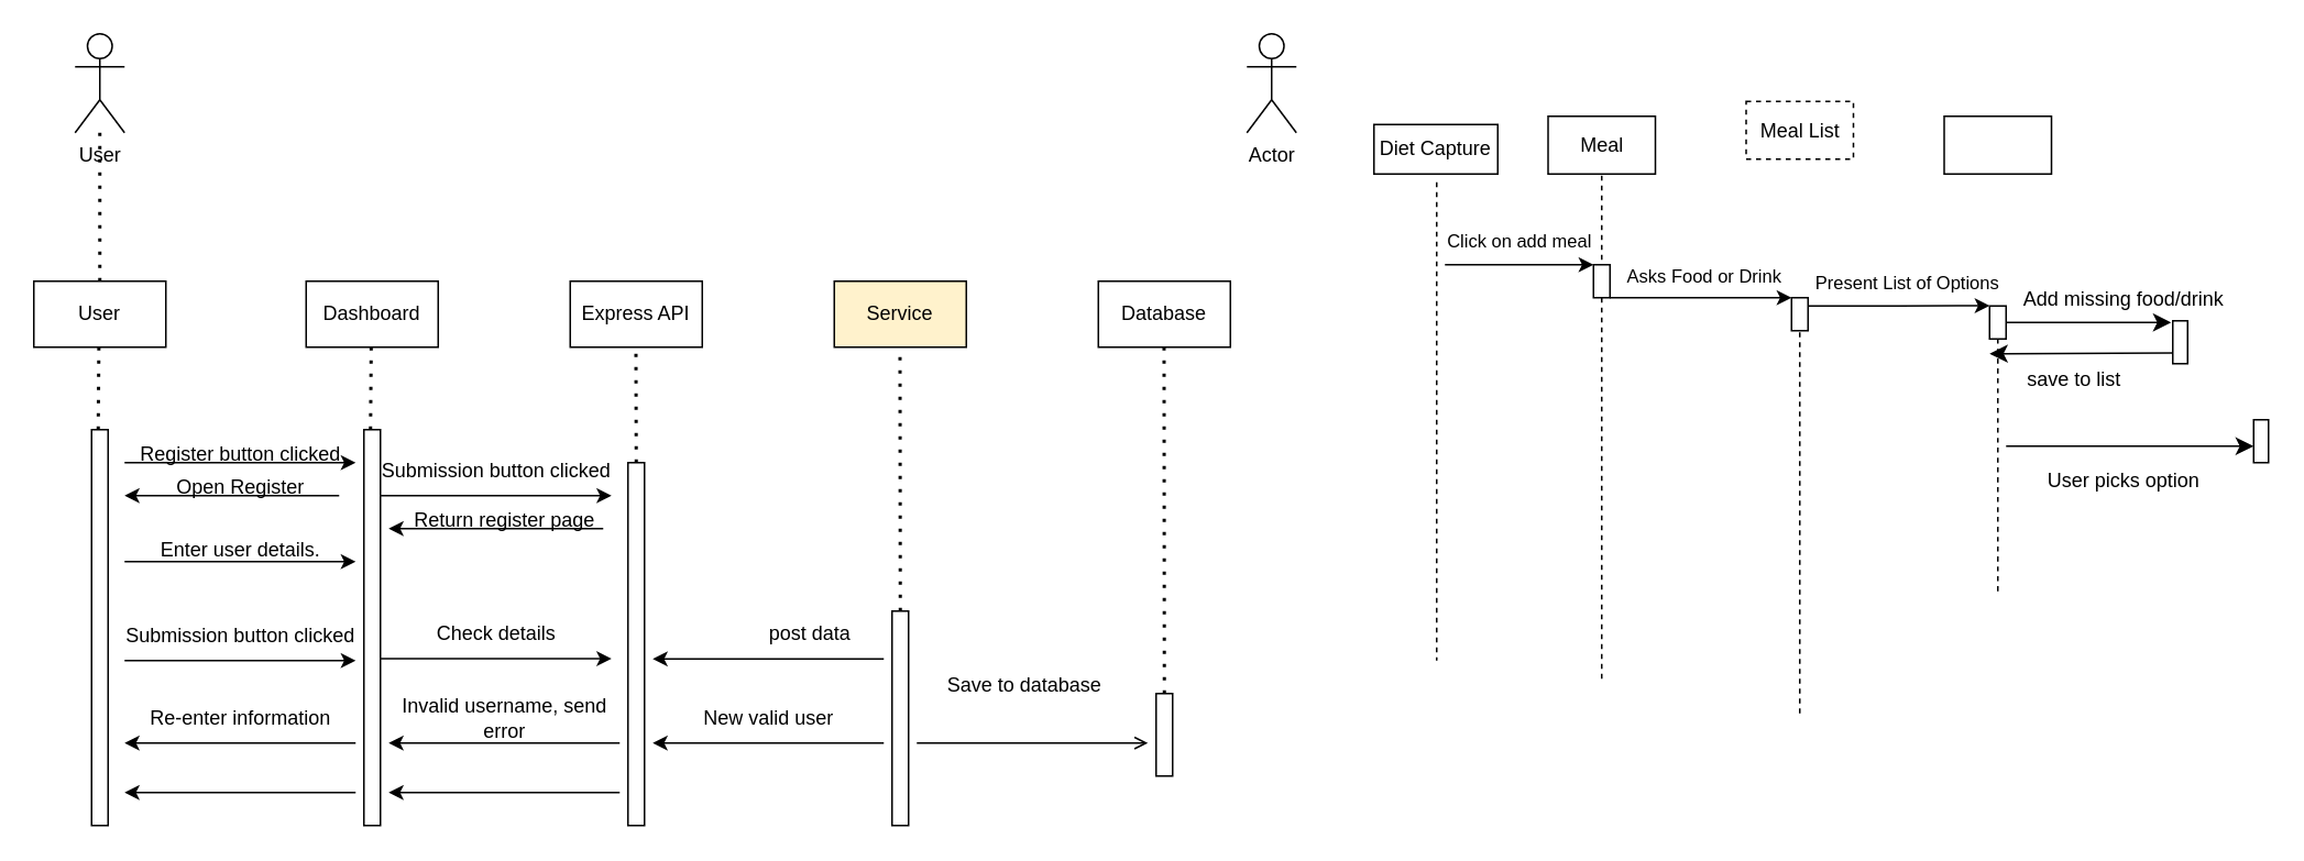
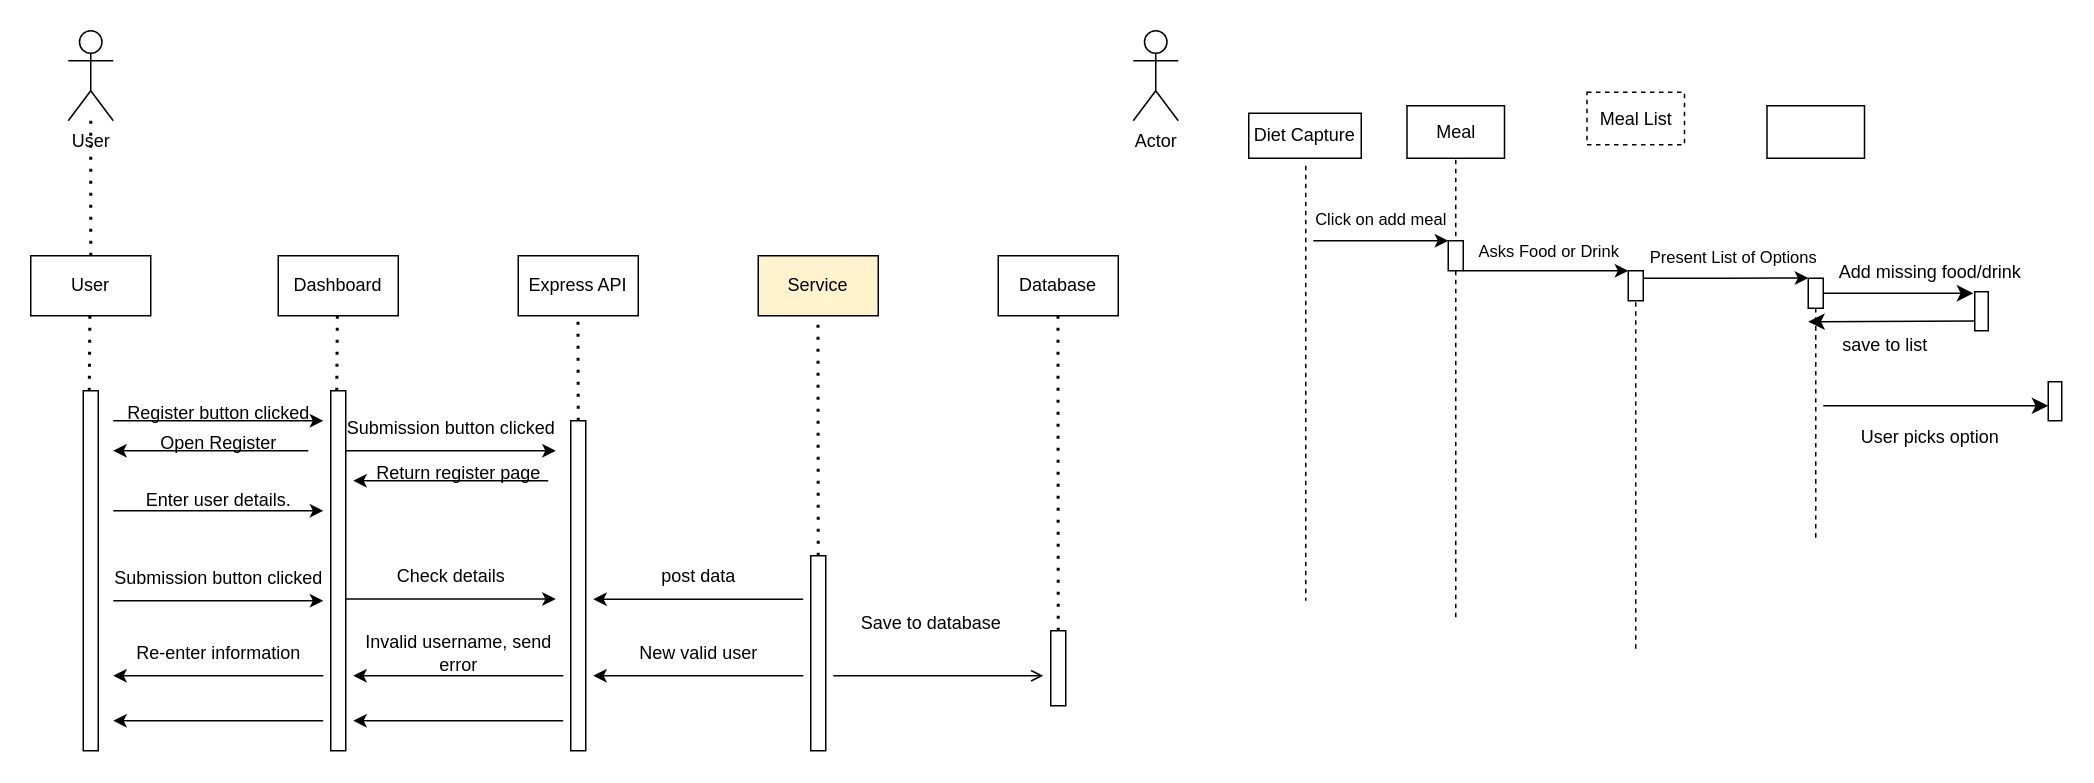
- <mxCell id="61" value="post data" style="text;html=1;align=center;verticalAlign=middle;resizable=0;points=[];autosize=1;strokeColor=none;fillColor=none;" vertex="1" parent="1"><mxGeometry x="455" y="369" width="70" height="30" as="geometry" /></mxCell>
+ <mxCell id="61" value="post data" style="text;html=1;align=center;verticalAlign=middle;resizable=0;points=[];autosize=1;strokeColor=none;fillColor=none;" vertex="1" parent="1"><mxGeometry x="430" y="369" width="70" height="30" as="geometry" /></mxCell>
